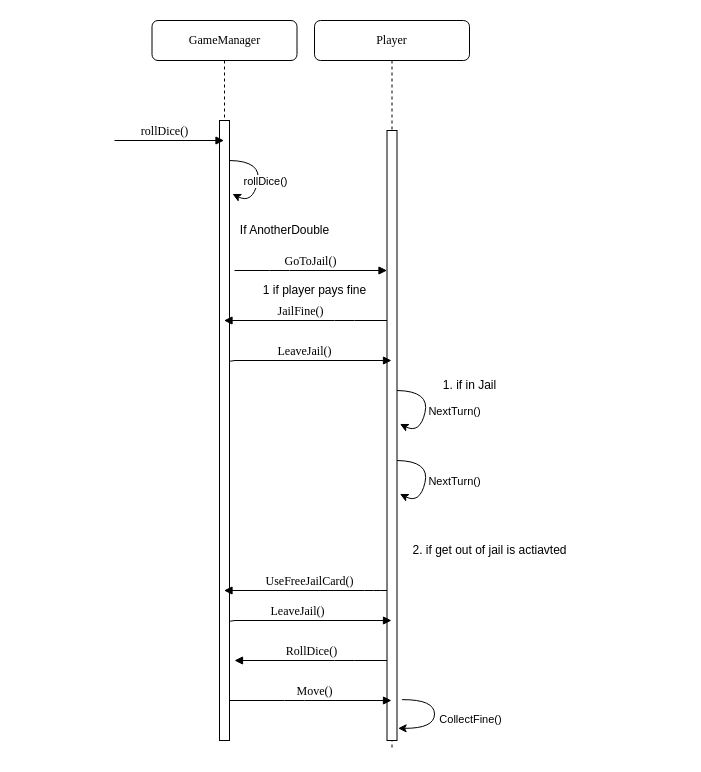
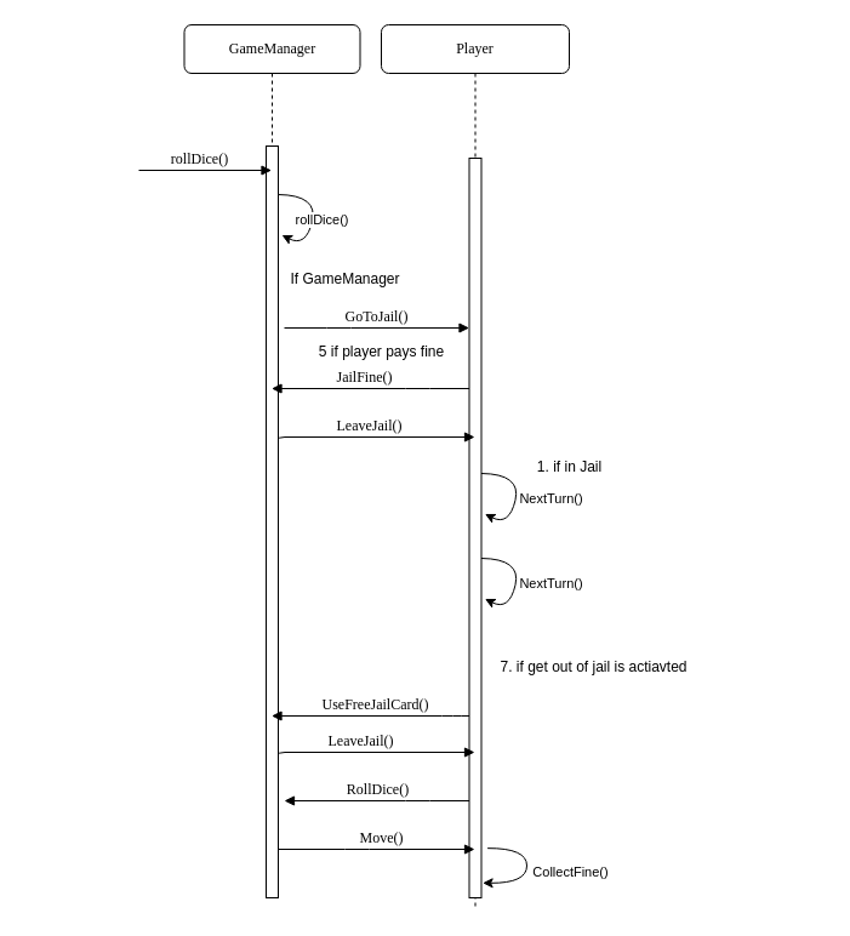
- <mxCell id="16" value="If AnotherDouble" style="text;html=1;align=center;verticalAlign=middle;resizable=0;points=[];autosize=1;strokeColor=none;fillColor=none;" parent="14" vertex="1"><mxGeometry x="77.5" y="200" width="110" height="20" as="geometry" /></mxCell>
+ <mxCell id="16" value="If GameManager" style="text;html=1;align=center;verticalAlign=middle;resizable=0;points=[];autosize=1;strokeColor=none;fillColor=none;" parent="14" vertex="1"><mxGeometry x="77.5" y="200" width="110" height="20" as="geometry" /></mxCell>
- <mxCell id="4" value="1 if player pays fine" style="text;html=1;align=center;verticalAlign=middle;resizable=0;points=[];autosize=1;strokeColor=none;fillColor=none;" parent="2" vertex="1"><mxGeometry x="-60" y="260" width="120" height="20" as="geometry" /></mxCell>
+ <mxCell id="4" value="5 if player pays fine" style="text;html=1;align=center;verticalAlign=middle;resizable=0;points=[];autosize=1;strokeColor=none;fillColor=none;" parent="2" vertex="1"><mxGeometry x="-60" y="260" width="120" height="20" as="geometry" /></mxCell>
- <mxCell id="23" value="2. if get out of jail is actiavted" style="text;html=1;align=center;verticalAlign=middle;resizable=0;points=[];autosize=1;strokeColor=none;fillColor=none;" parent="1" vertex="1"><mxGeometry x="404" y="540" width="170" height="20" as="geometry" /></mxCell>
+ <mxCell id="23" value="7. if get out of jail is actiavted" style="text;html=1;align=center;verticalAlign=middle;resizable=0;points=[];autosize=1;strokeColor=none;fillColor=none;" parent="1" vertex="1"><mxGeometry x="404" y="540" width="170" height="20" as="geometry" /></mxCell>
